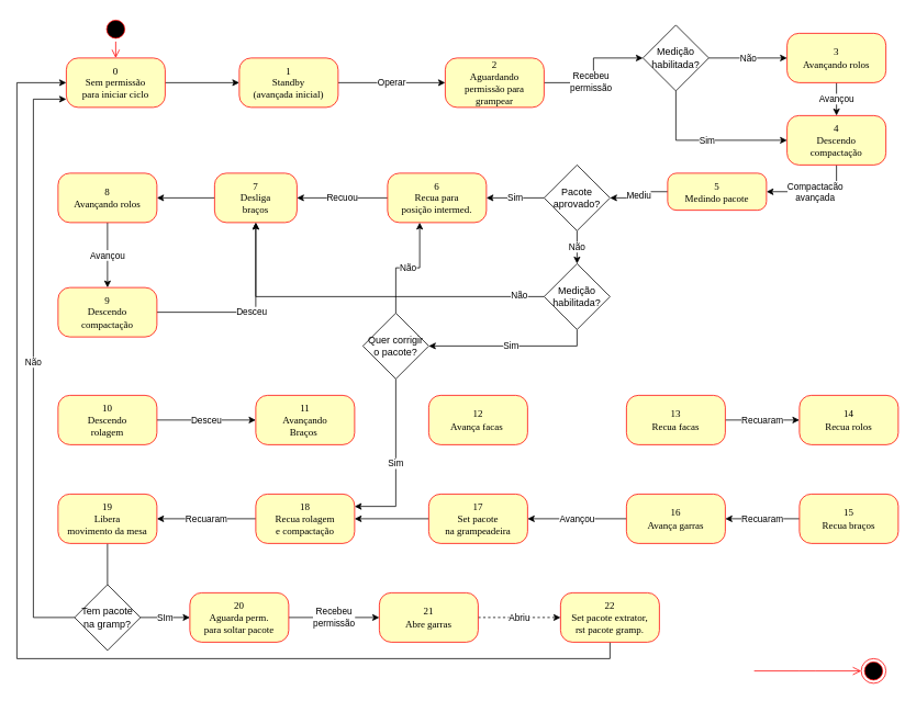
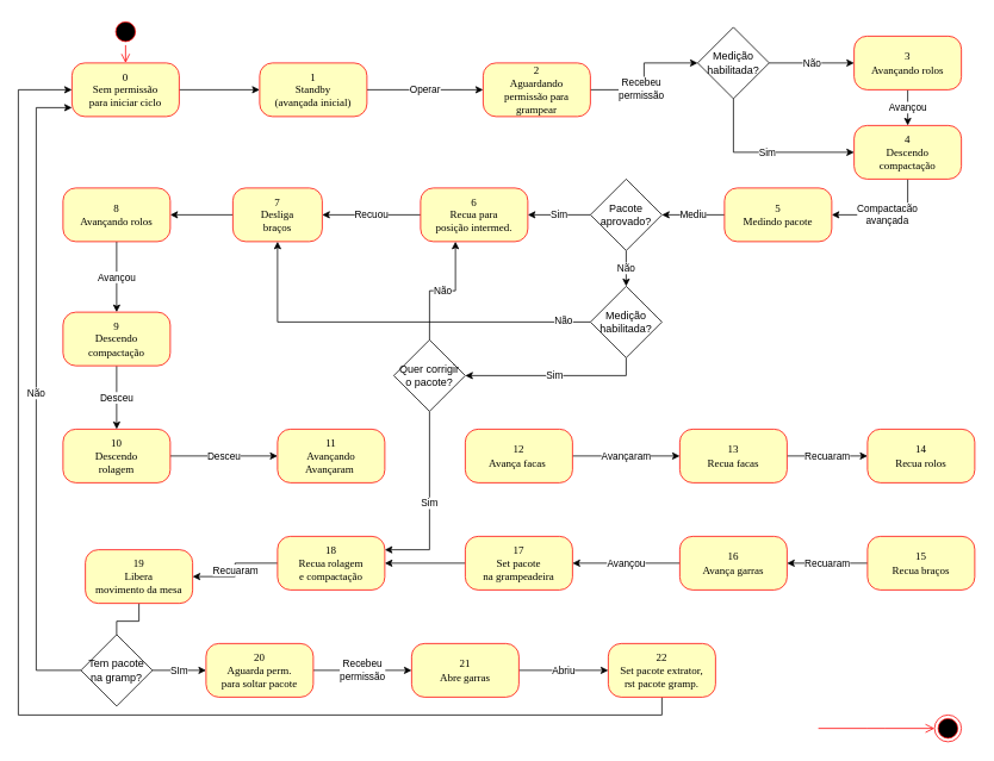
- <mxCell id="11" value="5&lt;br&gt;Medindo pacote" style="rounded=1;whiteSpace=wrap;html=1;arcSize=24;fillColor=#ffffc0;strokeColor=#ff0000;shadow=0;comic=0;labelBackgroundColor=none;fontFamily=Verdana;fontSize=12;fontColor=#000000;align=center;" parent="1" vertex="1"><mxGeometry x="810" y="210" width="120" height="45" as="geometry" /></mxCell>
+ <mxCell id="11" value="5&lt;br&gt;Medindo pacote" style="rounded=1;whiteSpace=wrap;html=1;arcSize=24;fillColor=#ffffc0;strokeColor=#ff0000;shadow=0;comic=0;labelBackgroundColor=none;fontFamily=Verdana;fontSize=12;fontColor=#000000;align=center;" parent="1" vertex="1"><mxGeometry x="810" y="210" width="120" height="60" as="geometry" /></mxCell>
- <mxCell id="25" value="Desceu" style="edgeStyle=orthogonalEdgeStyle;rounded=0;orthogonalLoop=1;jettySize=auto;html=1;" edge="1" parent="1" source="26" target="17"><mxGeometry relative="1" as="geometry" /></mxCell>
+ <mxCell id="25" value="Desceu" style="edgeStyle=orthogonalEdgeStyle;rounded=0;orthogonalLoop=1;jettySize=auto;html=1;" edge="1" parent="1" source="26" target="19"><mxGeometry relative="1" as="geometry" /></mxCell>
- <mxCell id="12" value="11&lt;br&gt;Avançando&lt;br&gt;Braços&amp;nbsp;" style="rounded=1;whiteSpace=wrap;html=1;arcSize=24;fillColor=#ffffc0;strokeColor=#ff0000;shadow=0;comic=0;labelBackgroundColor=none;fontFamily=Verdana;fontSize=12;fontColor=#000000;align=center;" parent="1" vertex="1"><mxGeometry x="310" y="480" width="120" height="60" as="geometry" /></mxCell>
+ <mxCell id="12" value="11&lt;br&gt;Avançando&lt;br&gt;Avançaram&amp;nbsp;" style="rounded=1;whiteSpace=wrap;html=1;arcSize=24;fillColor=#ffffc0;strokeColor=#ff0000;shadow=0;comic=0;labelBackgroundColor=none;fontFamily=Verdana;fontSize=12;fontColor=#000000;align=center;" parent="1" vertex="1"><mxGeometry x="310" y="480" width="120" height="60" as="geometry" /></mxCell>
+ <mxCell id="27" value="Avançaram" style="edgeStyle=orthogonalEdgeStyle;rounded=0;orthogonalLoop=1;jettySize=auto;html=1;entryX=0;entryY=0.5;entryDx=0;entryDy=0;" edge="1" parent="1" source="28" target="30"><mxGeometry relative="1" as="geometry"><mxPoint x="740" y="510" as="targetPoint" /></mxGeometry></mxCell>
- <mxCell id="48" value="19&lt;br&gt;Libera&lt;br&gt;movimento da mesa" style="rounded=1;whiteSpace=wrap;html=1;arcSize=24;fillColor=#ffffc0;strokeColor=#ff0000;shadow=0;comic=0;labelBackgroundColor=none;fontFamily=Verdana;fontSize=12;fontColor=#000000;align=center;" vertex="1" parent="1"><mxGeometry x="70" y="600" width="120" height="60" as="geometry" /></mxCell>
+ <mxCell id="48" value="19&lt;br&gt;Libera&lt;br&gt;movimento da mesa" style="rounded=1;whiteSpace=wrap;html=1;arcSize=24;fillColor=#ffffc0;strokeColor=#ff0000;shadow=0;comic=0;labelBackgroundColor=none;fontFamily=Verdana;fontSize=12;fontColor=#000000;align=center;" vertex="1" parent="1"><mxGeometry x="95" y="615" width="120" height="60" as="geometry" /></mxCell>
- <mxCell id="49" value="Abriu" style="edgeStyle=orthogonalEdgeStyle;rounded=0;orthogonalLoop=1;jettySize=auto;html=1;exitX=1;exitY=0.5;exitDx=0;exitDy=0;dashed=1;" edge="1" parent="1" source="66" target="51"><mxGeometry relative="1" as="geometry"><mxPoint x="620" y="750" as="sourcePoint" /></mxGeometry></mxCell>
+ <mxCell id="49" value="Abriu" style="edgeStyle=orthogonalEdgeStyle;rounded=0;orthogonalLoop=1;jettySize=auto;html=1;exitX=1;exitY=0.5;exitDx=0;exitDy=0;" edge="1" parent="1" source="66" target="51"><mxGeometry relative="1" as="geometry"><mxPoint x="620" y="750" as="sourcePoint" /></mxGeometry></mxCell>
